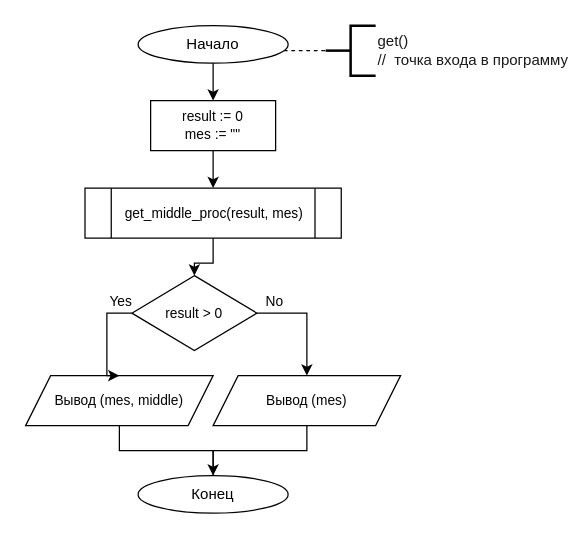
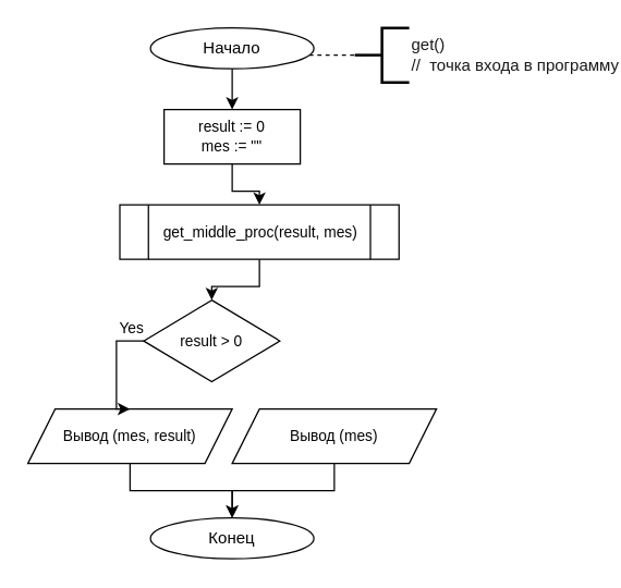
- <mxCell id="17" value="get_middle_proc(result, mes)" style="shape=process;whiteSpace=wrap;html=1;backgroundOutline=1;fontSize=11;fillColor=none;strokeColor=#000000;fontColor=#000000;strokeWidth=1;rounded=0;" vertex="1" parent="1"><mxGeometry x="67.5" y="150" width="205" height="40" as="geometry" /></mxCell>
+ <mxCell id="17" value="get_middle_proc(result, mes)" style="shape=process;whiteSpace=wrap;html=1;backgroundOutline=1;fontSize=11;fillColor=none;strokeColor=#000000;fontColor=#000000;strokeWidth=1;rounded=0;" vertex="1" parent="1"><mxGeometry x="87.5" y="150" width="205" height="40" as="geometry" /></mxCell>
- <mxCell id="11" style="edgeStyle=orthogonalEdgeStyle;rounded=0;orthogonalLoop=1;jettySize=auto;html=1;strokeColor=#000000;exitX=1;exitY=0.5;exitDx=0;exitDy=0;exitPerimeter=0;" edge="1" parent="1" source="13" target="19"><mxGeometry relative="1" as="geometry" /></mxCell>
- <mxCell id="12" value="No" style="edgeLabel;html=1;align=center;verticalAlign=middle;resizable=0;points=[];labelBackgroundColor=none;fontColor=#000000;" vertex="1" connectable="0" parent="11"><mxGeometry x="-0.627" y="-1" relative="1" as="geometry"><mxPoint x="-4" y="-11" as="offset" /></mxGeometry></mxCell>
- <mxCell id="15" value="&lt;font color=&quot;#030303&quot;&gt;Вывод (mes, middle)&lt;br&gt;&lt;/font&gt;" style="shape=parallelogram;perimeter=parallelogramPerimeter;whiteSpace=wrap;html=1;fixedSize=1;rounded=0;strokeColor=#000000;align=center;verticalAlign=middle;fontFamily=Helvetica;fontSize=11;fontColor=default;fillColor=none;" vertex="1" parent="1"><mxGeometry x="20" y="300" width="150" height="40" as="geometry" /></mxCell>
+ <mxCell id="15" value="&lt;font color=&quot;#030303&quot;&gt;Вывод (mes, result)&lt;br&gt;&lt;/font&gt;" style="shape=parallelogram;perimeter=parallelogramPerimeter;whiteSpace=wrap;html=1;fixedSize=1;rounded=0;strokeColor=#000000;align=center;verticalAlign=middle;fontFamily=Helvetica;fontSize=11;fontColor=default;fillColor=none;" vertex="1" parent="1"><mxGeometry x="20" y="300" width="150" height="40" as="geometry" /></mxCell>
- <mxCell id="18" style="edgeStyle=orthogonalEdgeStyle;rounded=0;orthogonalLoop=1;jettySize=auto;html=1;strokeColor=#000000;endArrow=none;" edge="1" parent="1" source="19" target="6"><mxGeometry relative="1" as="geometry" /></mxCell>
+ <mxCell id="18" style="edgeStyle=orthogonalEdgeStyle;rounded=0;orthogonalLoop=1;jettySize=auto;html=1;strokeColor=#000000;" edge="1" parent="1" source="19" target="6"><mxGeometry relative="1" as="geometry" /></mxCell>
